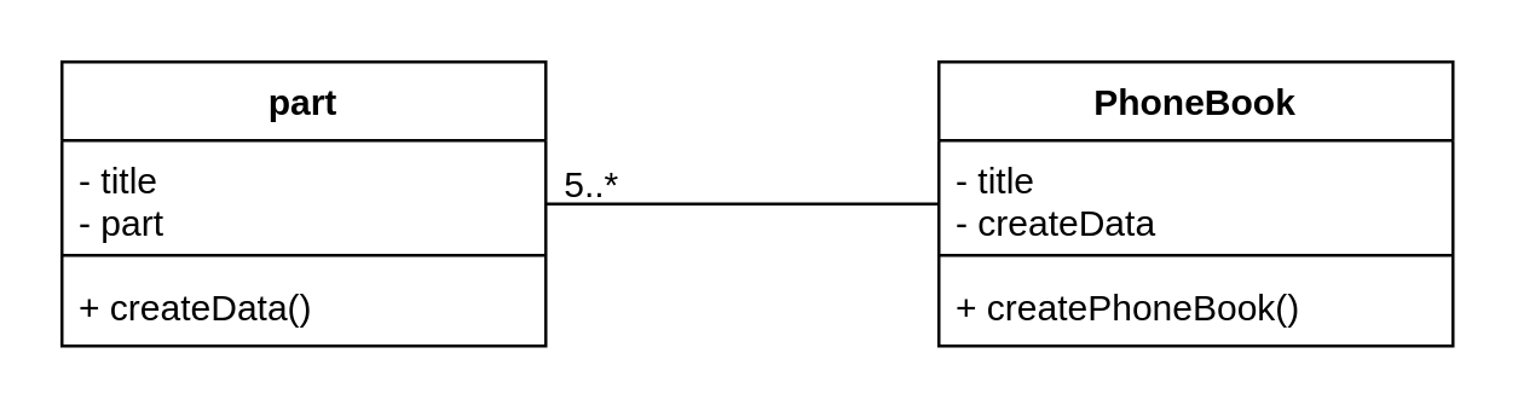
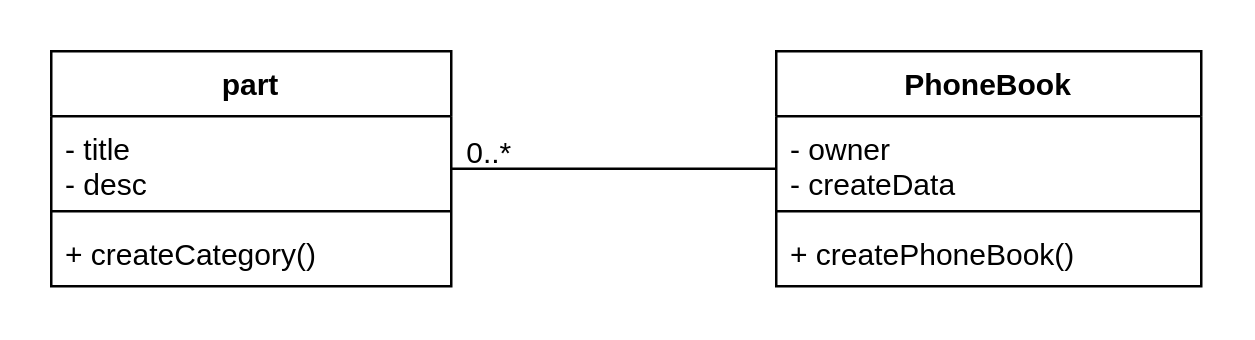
- <mxCell id="7" value="- title&#10;- part" style="text;strokeColor=none;fillColor=none;align=left;verticalAlign=top;spacingLeft=4;spacingRight=4;overflow=hidden;rotatable=0;points=[[0,0.5],[1,0.5]];portConstraint=eastwest;" vertex="1" parent="6"><mxGeometry y="26" width="160" height="34" as="geometry" /></mxCell>
+ <mxCell id="7" value="- title&#10;- desc" style="text;strokeColor=none;fillColor=none;align=left;verticalAlign=top;spacingLeft=4;spacingRight=4;overflow=hidden;rotatable=0;points=[[0,0.5],[1,0.5]];portConstraint=eastwest;" vertex="1" parent="6"><mxGeometry y="26" width="160" height="34" as="geometry" /></mxCell>
- <mxCell id="3" value="- title&#10;- createData" style="text;strokeColor=none;fillColor=none;align=left;verticalAlign=top;spacingLeft=4;spacingRight=4;overflow=hidden;rotatable=0;points=[[0,0.5],[1,0.5]];portConstraint=eastwest;" vertex="1" parent="2"><mxGeometry y="26" width="170" height="34" as="geometry" /></mxCell>
+ <mxCell id="3" value="- owner&#10;- createData" style="text;strokeColor=none;fillColor=none;align=left;verticalAlign=top;spacingLeft=4;spacingRight=4;overflow=hidden;rotatable=0;points=[[0,0.5],[1,0.5]];portConstraint=eastwest;" vertex="1" parent="2"><mxGeometry y="26" width="170" height="34" as="geometry" /></mxCell>
- <mxCell id="11" value="5..*" style="text;html=1;align=center;verticalAlign=middle;resizable=0;points=[];autosize=1;strokeColor=none;fillColor=none;" vertex="1" parent="1"><mxGeometry x="180" y="51" width="30" height="20" as="geometry" /></mxCell>
+ <mxCell id="11" value="0..*" style="text;html=1;align=center;verticalAlign=middle;resizable=0;points=[];autosize=1;strokeColor=none;fillColor=none;" vertex="1" parent="1"><mxGeometry x="180" y="51" width="30" height="20" as="geometry" /></mxCell>
- <mxCell id="9" value="+ createData()" style="text;strokeColor=none;fillColor=none;align=left;verticalAlign=top;spacingLeft=4;spacingRight=4;overflow=hidden;rotatable=0;points=[[0,0.5],[1,0.5]];portConstraint=eastwest;" vertex="1" parent="6"><mxGeometry y="68" width="160" height="26" as="geometry" /></mxCell>
+ <mxCell id="9" value="+ createCategory()" style="text;strokeColor=none;fillColor=none;align=left;verticalAlign=top;spacingLeft=4;spacingRight=4;overflow=hidden;rotatable=0;points=[[0,0.5],[1,0.5]];portConstraint=eastwest;" vertex="1" parent="6"><mxGeometry y="68" width="160" height="26" as="geometry" /></mxCell>
